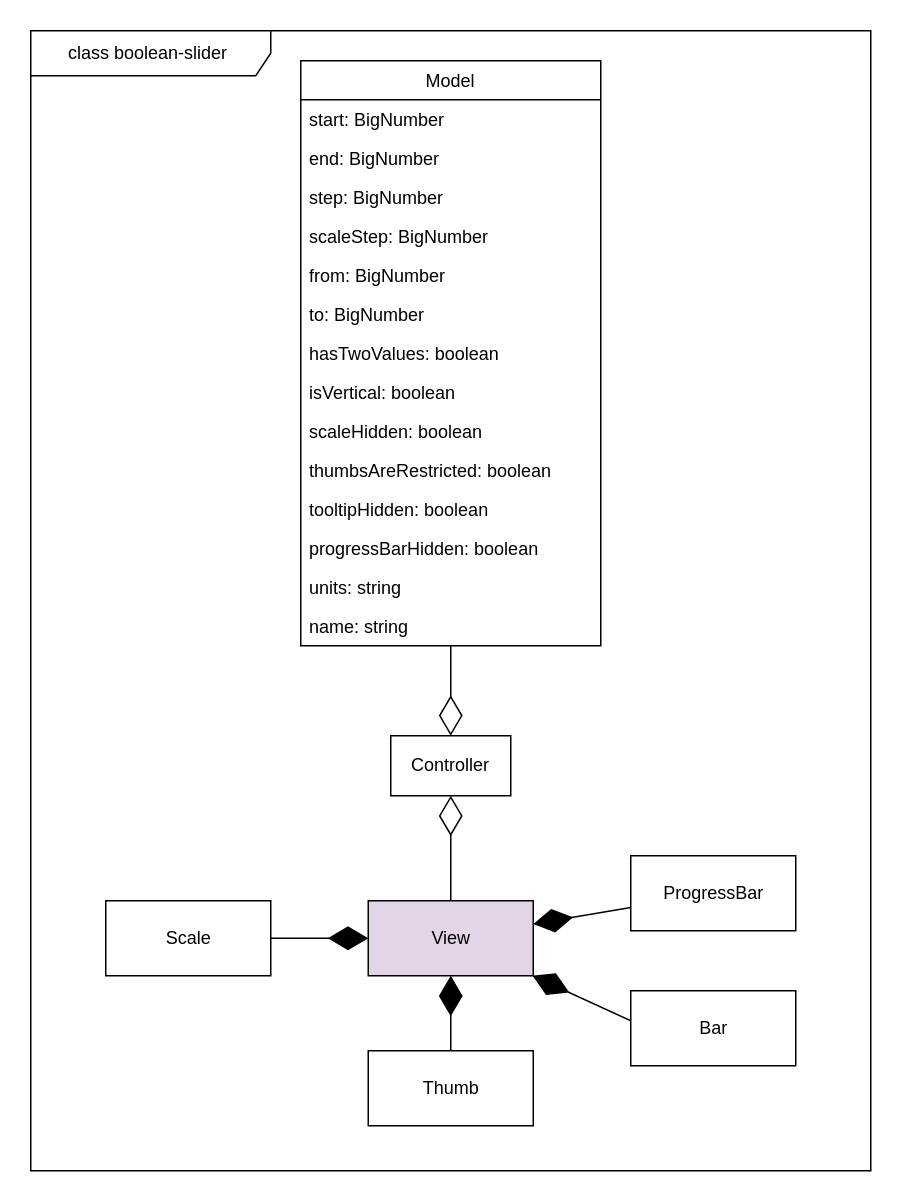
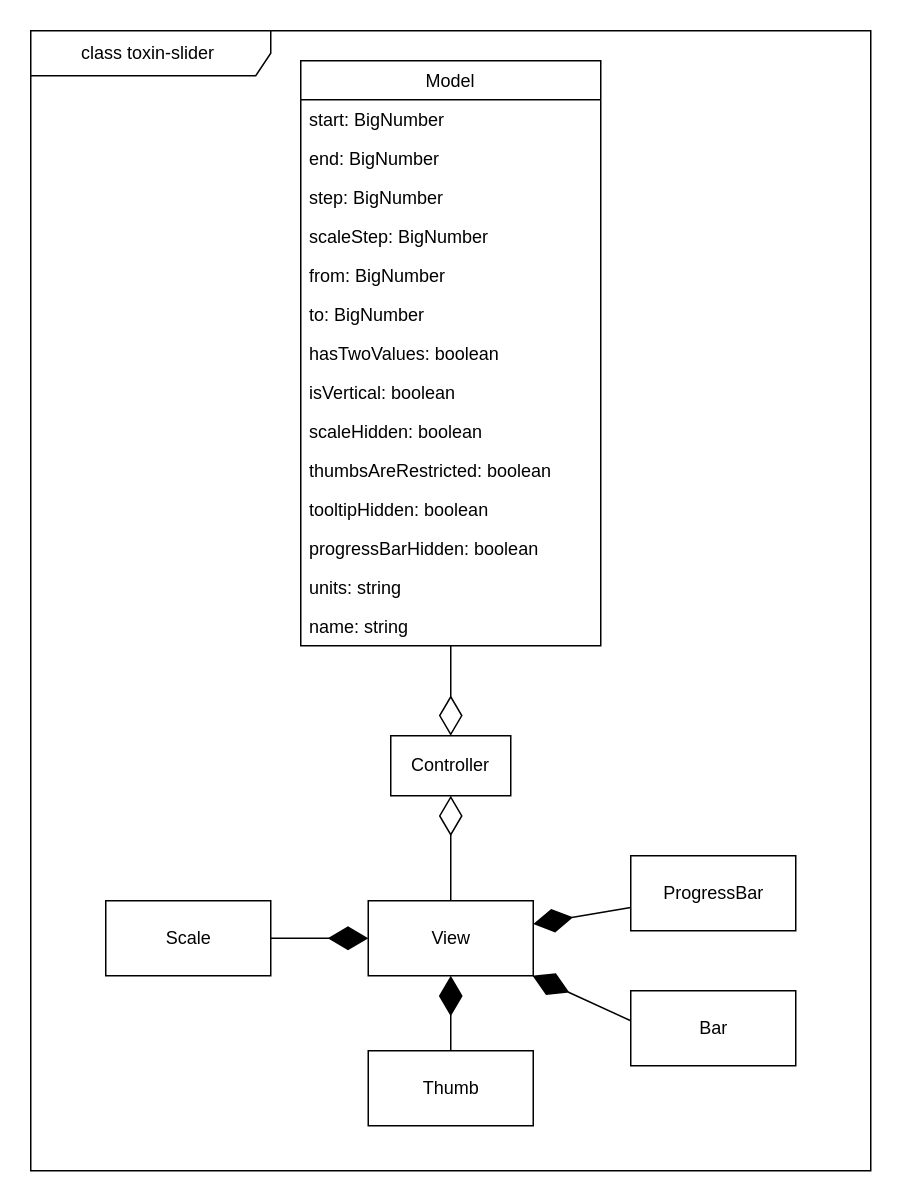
- <mxCell id="27" value="class boolean-slider&amp;nbsp;" style="shape=umlFrame;whiteSpace=wrap;html=1;width=160;height=30;" parent="1" vertex="1"><mxGeometry x="20" y="20" width="560" height="760" as="geometry" /></mxCell>
+ <mxCell id="27" value="class toxin-slider&amp;nbsp;" style="shape=umlFrame;whiteSpace=wrap;html=1;width=160;height=30;" parent="1" vertex="1"><mxGeometry x="20" y="20" width="560" height="760" as="geometry" /></mxCell>
- <mxCell id="28" value="View" style="html=1;fillColor=#e1d5e7;" vertex="1" parent="1"><mxGeometry x="245" y="600" width="110" height="50" as="geometry" /></mxCell>
+ <mxCell id="28" value="View" style="html=1;" vertex="1" parent="1"><mxGeometry x="245" y="600" width="110" height="50" as="geometry" /></mxCell>
